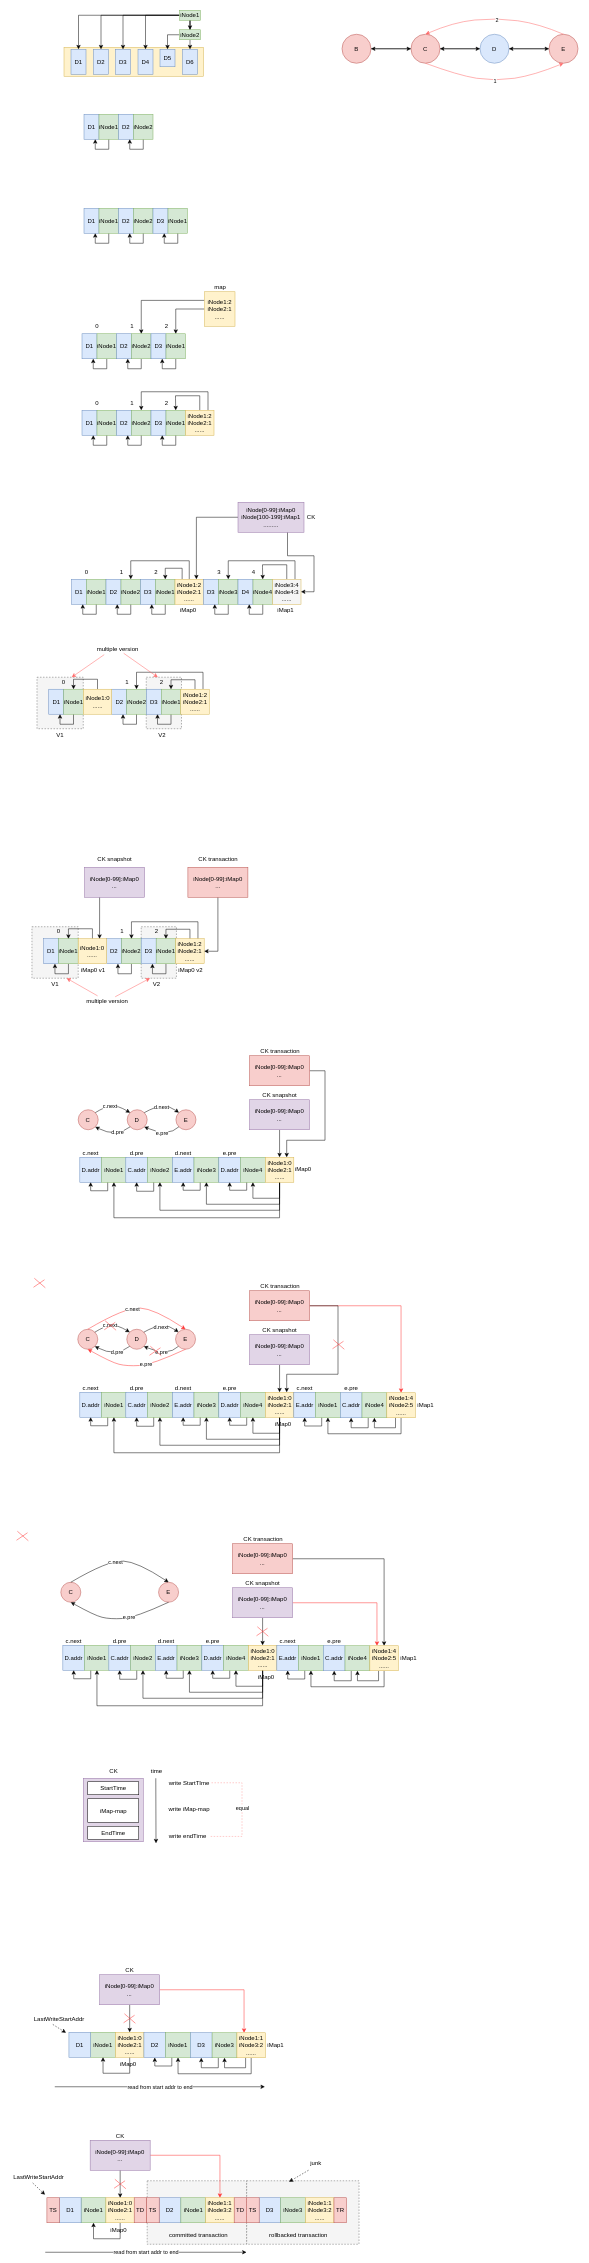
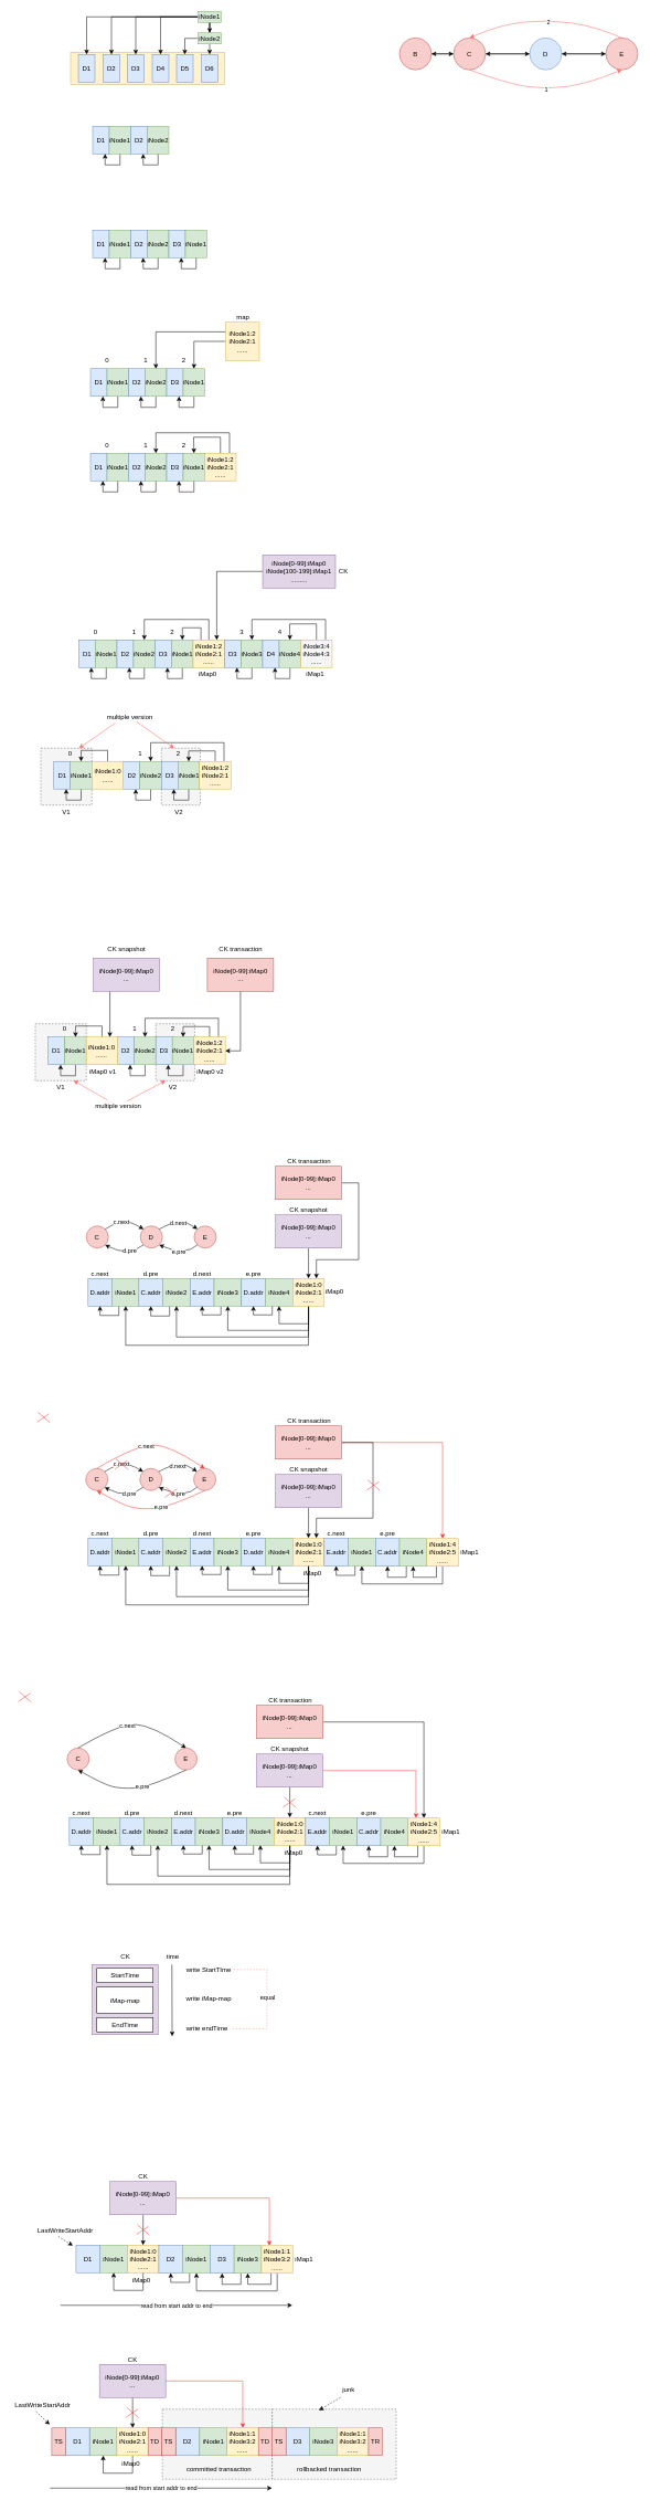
- <mxCell id="101" value="B" style="ellipse;whiteSpace=wrap;html=1;aspect=fixed;fillColor=#f8cecc;strokeColor=#b85450;" parent="1" vertex="1"><mxGeometry x="683" y="68" width="58" height="58" as="geometry" /></mxCell>
+ <mxCell id="101" value="B" style="ellipse;whiteSpace=wrap;html=1;aspect=fixed;fillColor=#f8cecc;strokeColor=#b85450;" parent="1" vertex="1"><mxGeometry x="723" y="68" width="58" height="58" as="geometry" /></mxCell>
- <mxCell id="17" value="D5" style="rounded=0;whiteSpace=wrap;html=1;fillColor=#dae8fc;strokeColor=#6c8ebf;" parent="1" vertex="1"><mxGeometry x="319" y="98" width="30" height="35" as="geometry" /></mxCell>
+ <mxCell id="17" value="D5" style="rounded=0;whiteSpace=wrap;html=1;fillColor=#dae8fc;strokeColor=#6c8ebf;" parent="1" vertex="1"><mxGeometry x="319" y="98" width="30" height="50" as="geometry" /></mxCell>
- <mxCell id="96" style="edgeStyle=orthogonalEdgeStyle;rounded=0;orthogonalLoop=1;jettySize=auto;html=1;entryX=1;entryY=0.5;entryDx=0;entryDy=0;strokeColor=default;exitX=0.75;exitY=1;exitDx=0;exitDy=0;" parent="1" source="98" target="94" edge="1"><mxGeometry relative="1" as="geometry" /></mxCell>
